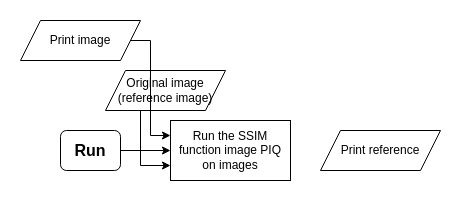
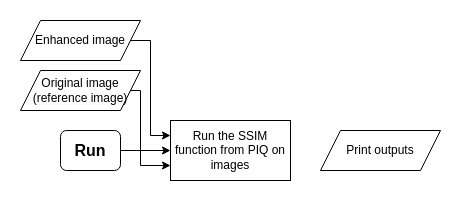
- <mxCell id="5" value="Print image" style="shape=parallelogram;perimeter=parallelogramPerimeter;whiteSpace=wrap;html=1;fixedSize=1;" vertex="1" parent="1"><mxGeometry x="20" y="20" width="120" height="40" as="geometry" /></mxCell>
+ <mxCell id="5" value="Enhanced image" style="shape=parallelogram;perimeter=parallelogramPerimeter;whiteSpace=wrap;html=1;fixedSize=1;" vertex="1" parent="1"><mxGeometry x="20" y="20" width="120" height="40" as="geometry" /></mxCell>
- <mxCell id="3" value="Original image&lt;br&gt;(reference image)" style="shape=parallelogram;perimeter=parallelogramPerimeter;whiteSpace=wrap;html=1;fixedSize=1;" vertex="1" parent="1"><mxGeometry x="105" y="70" width="120" height="40" as="geometry" /></mxCell>
+ <mxCell id="3" value="Original image&lt;br&gt;(reference image)" style="shape=parallelogram;perimeter=parallelogramPerimeter;whiteSpace=wrap;html=1;fixedSize=1;" vertex="1" parent="1"><mxGeometry x="20" y="70" width="120" height="40" as="geometry" /></mxCell>
- <mxCell id="9" value="Run the SSIM function image PIQ on images" style="rounded=0;whiteSpace=wrap;html=1;" vertex="1" parent="1"><mxGeometry x="170" y="120" width="120" height="60" as="geometry" /></mxCell>
+ <mxCell id="9" value="Run the SSIM function from PIQ on images" style="rounded=0;whiteSpace=wrap;html=1;" vertex="1" parent="1"><mxGeometry x="170" y="120" width="120" height="60" as="geometry" /></mxCell>
- <mxCell id="8" value="Print reference" style="shape=parallelogram;perimeter=parallelogramPerimeter;whiteSpace=wrap;html=1;fixedSize=1;" vertex="1" parent="1"><mxGeometry x="320" y="130" width="120" height="40" as="geometry" /></mxCell>
+ <mxCell id="8" value="Print outputs" style="shape=parallelogram;perimeter=parallelogramPerimeter;whiteSpace=wrap;html=1;fixedSize=1;" vertex="1" parent="1"><mxGeometry x="320" y="130" width="120" height="40" as="geometry" /></mxCell>
